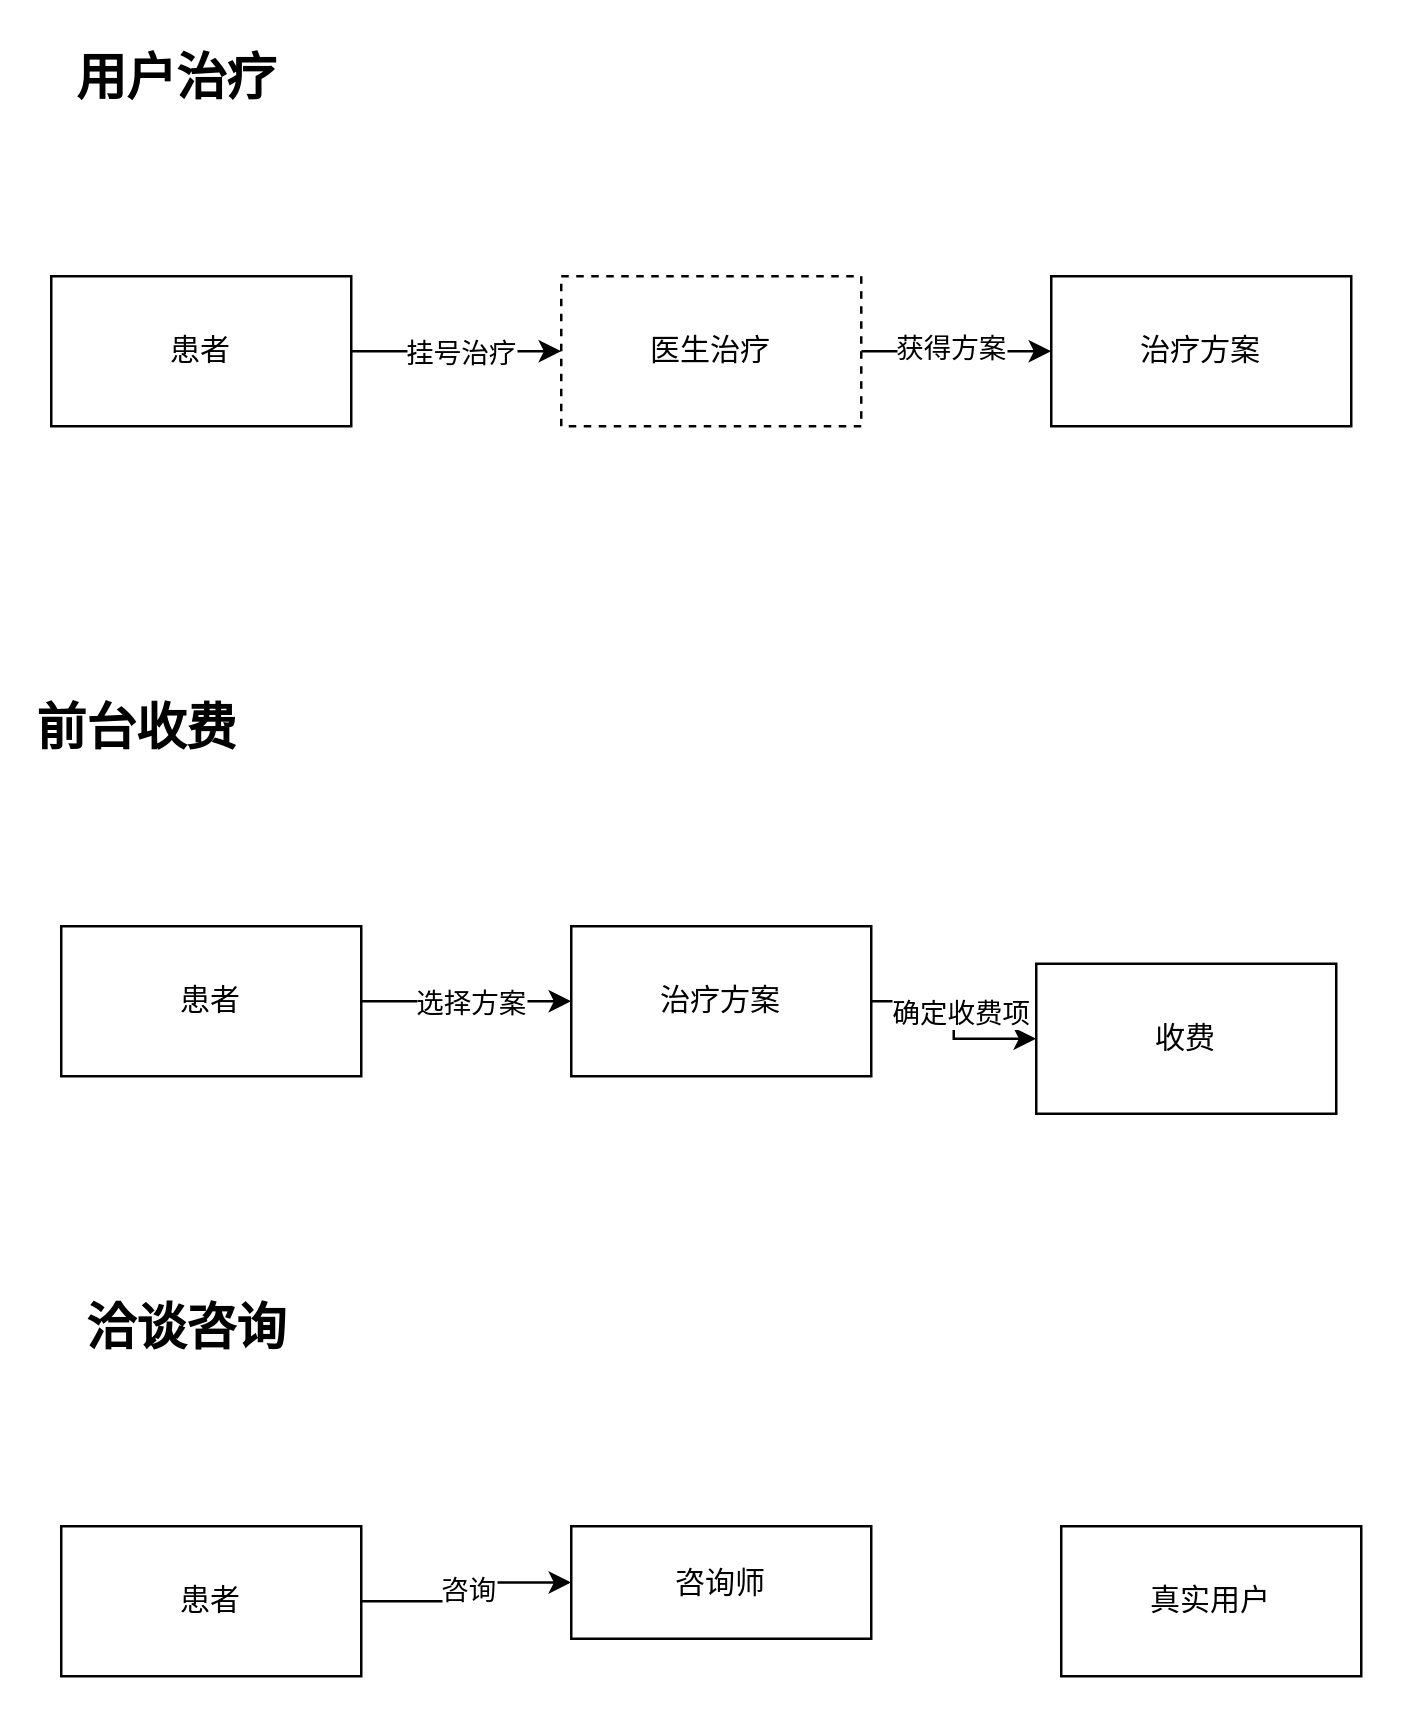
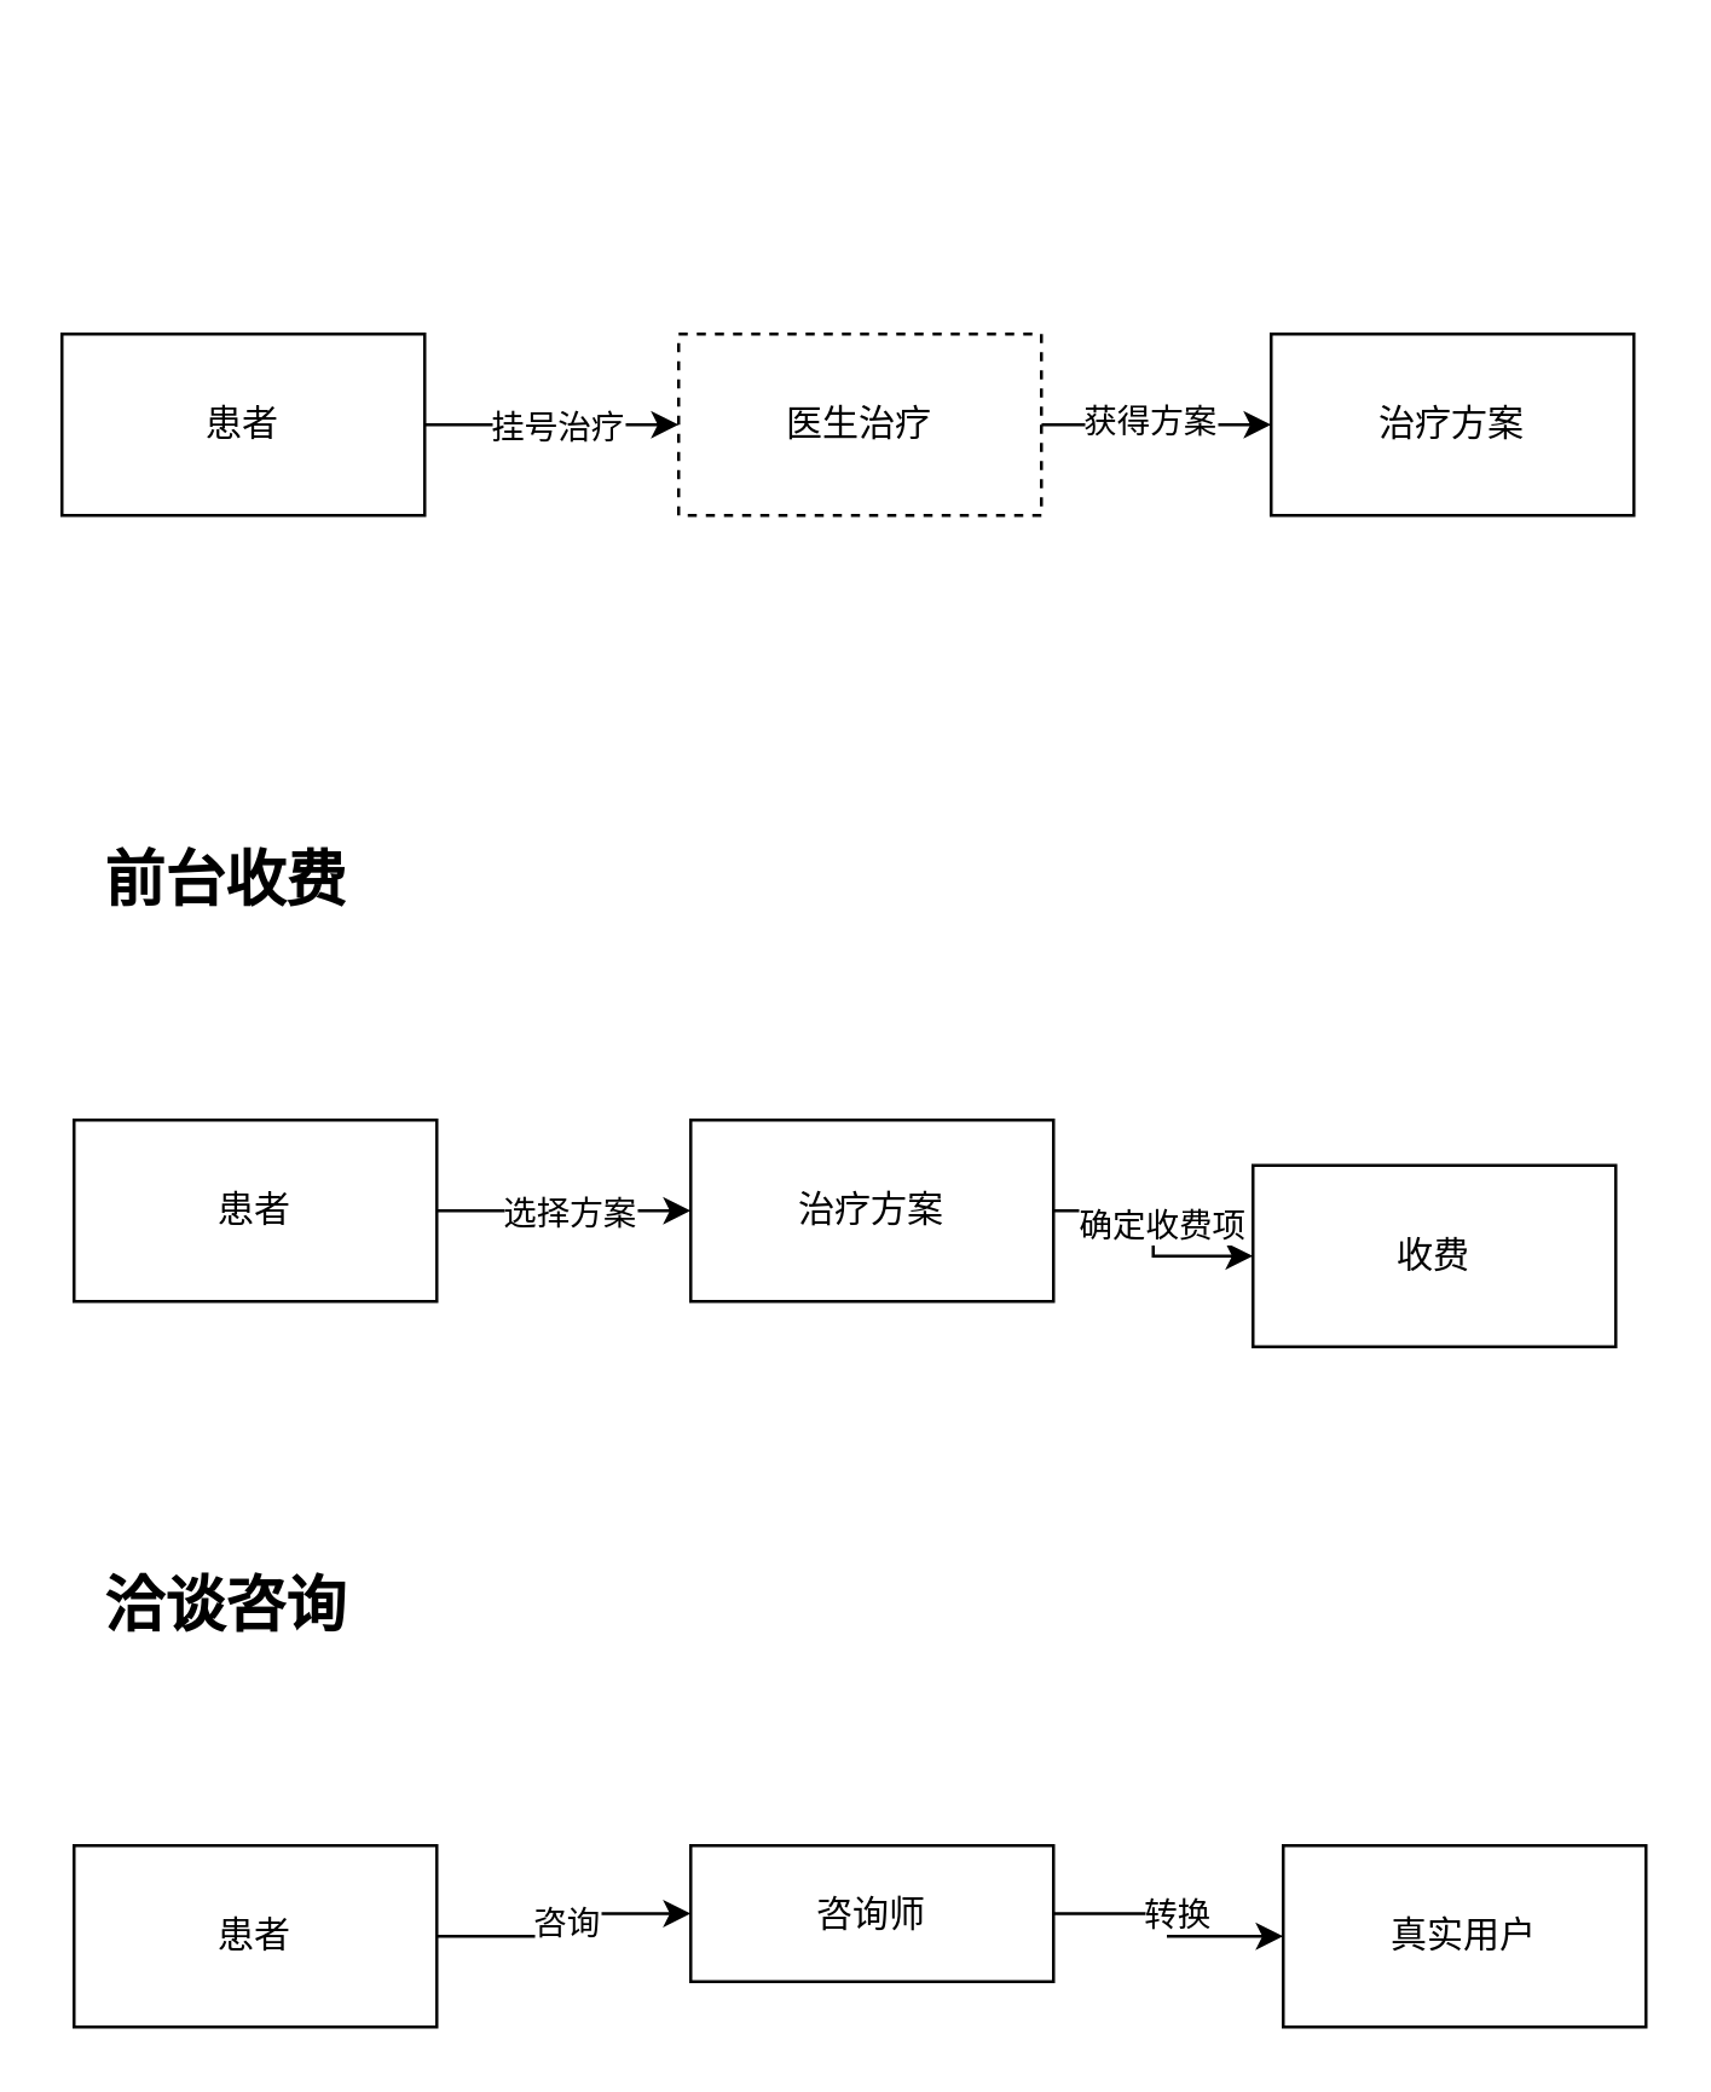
- <mxCell id="9" value="&lt;font style=&quot;font-size: 20px&quot;&gt;&lt;b&gt;用户治疗&lt;/b&gt;&lt;/font&gt;" style="text;html=1;align=center;verticalAlign=middle;resizable=0;points=[];autosize=1;strokeColor=none;" vertex="1" parent="1"><mxGeometry x="20" y="20" width="100" height="20" as="geometry" /></mxCell>
- <mxCell id="17" value="&lt;span style=&quot;font-size: 20px&quot;&gt;&lt;b&gt;前台收费&lt;/b&gt;&lt;/span&gt;" style="text;html=1;align=center;verticalAlign=middle;resizable=0;points=[];autosize=1;strokeColor=none;" vertex="1" parent="1"><mxGeometry x="4" y="280" width="100" height="20" as="geometry" /></mxCell>
+ <mxCell id="17" value="&lt;span style=&quot;font-size: 20px&quot;&gt;&lt;b&gt;前台收费&lt;/b&gt;&lt;/span&gt;" style="text;html=1;align=center;verticalAlign=middle;resizable=0;points=[];autosize=1;strokeColor=none;" vertex="1" parent="1"><mxGeometry x="24" y="280" width="100" height="20" as="geometry" /></mxCell>
+ <mxCell id="21" style="edgeStyle=orthogonalEdgeStyle;rounded=0;orthogonalLoop=1;jettySize=auto;html=1;" edge="1" parent="1" source="23" target="24"><mxGeometry relative="1" as="geometry" /></mxCell>
+ <mxCell id="22" value="转换" style="edgeLabel;html=1;align=center;verticalAlign=middle;resizable=0;points=[];" vertex="1" connectable="0" parent="21"><mxGeometry x="-0.079" y="2" relative="1" as="geometry"><mxPoint as="offset" /></mxGeometry></mxCell>
